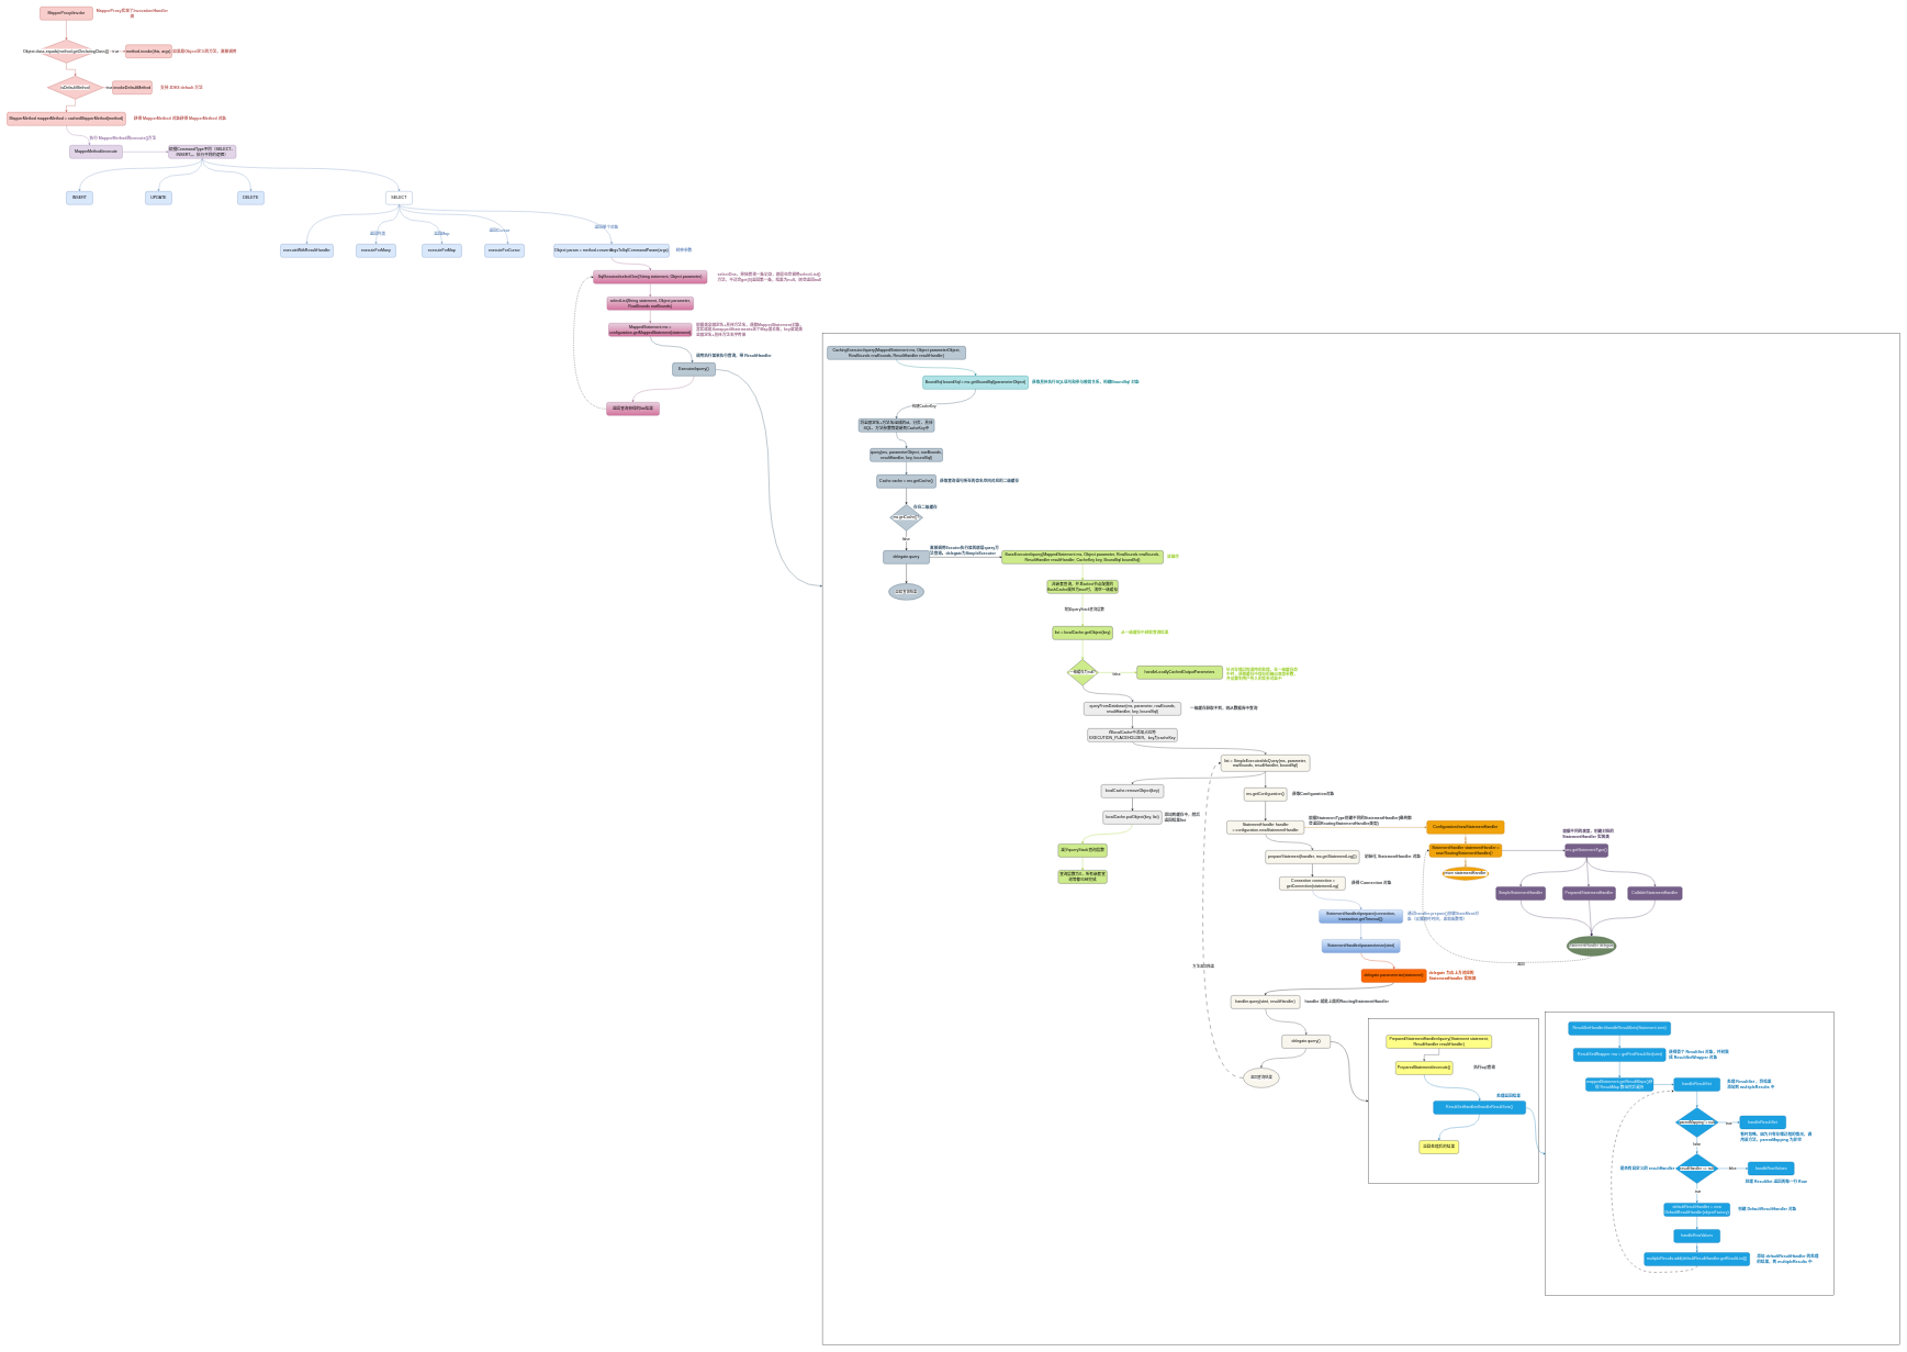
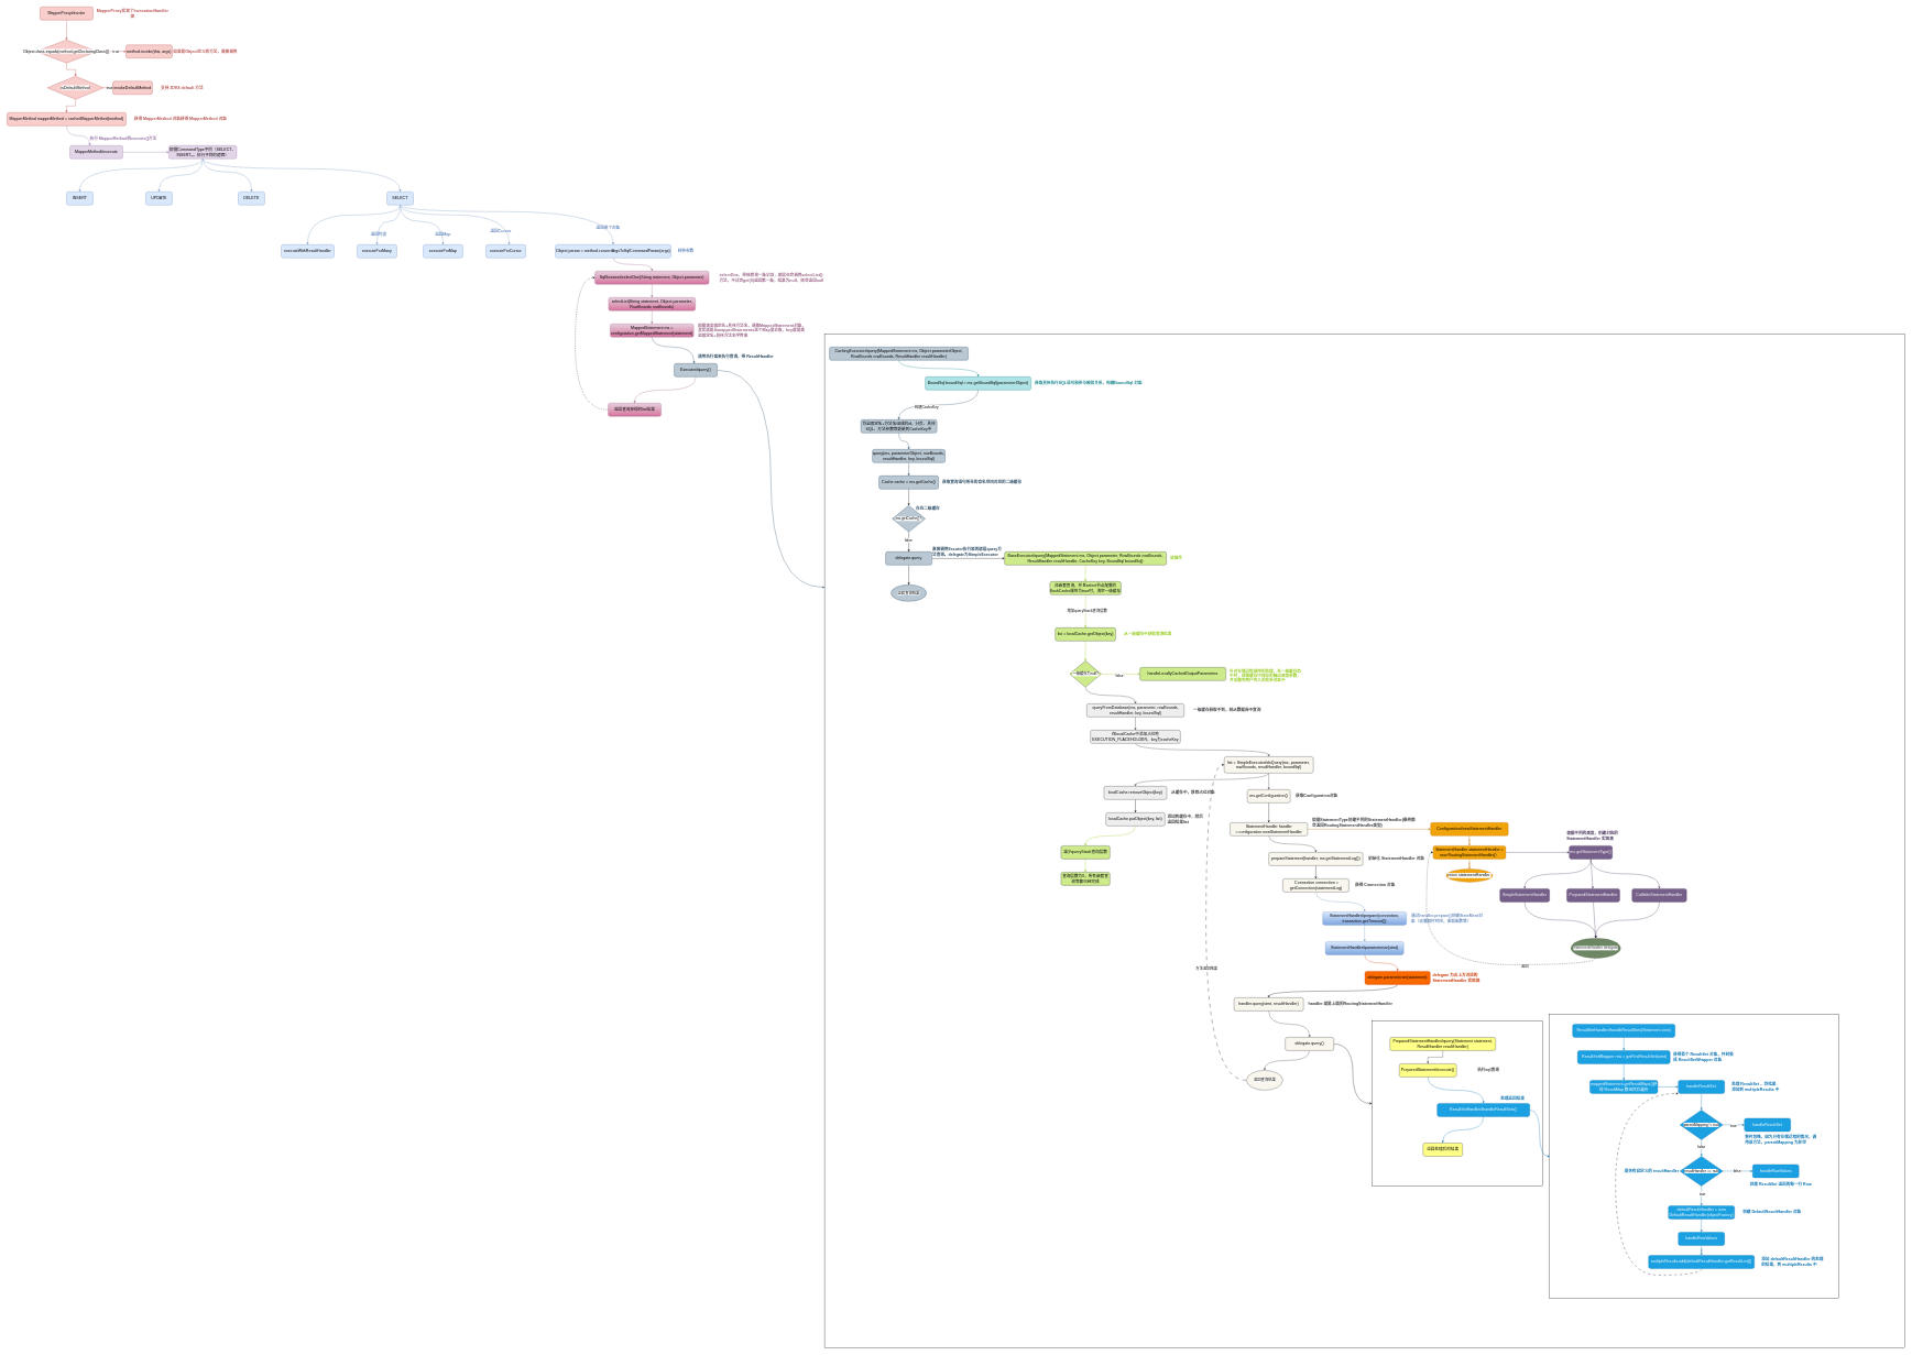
- <mxCell id="37" value="SELECT" style="rounded=1;whiteSpace=wrap;html=1;fillColor=#ffffff;strokeColor=#6c8ebf;" parent="1" vertex="1"><mxGeometry x="1171" y="580" width="80" height="40" as="geometry" /></mxCell>
+ <mxCell id="37" value="SELECT" style="rounded=1;whiteSpace=wrap;html=1;fillColor=#dae8fc;strokeColor=#6c8ebf;" parent="1" vertex="1"><mxGeometry x="1171" y="580" width="80" height="40" as="geometry" /></mxCell>
+ <mxCell id="110" value="&lt;font color=&quot;#36393d&quot;&gt;&lt;b&gt;&amp;nbsp;从缓存中，移除占位对象&lt;/b&gt;&lt;/font&gt;" style="text;html=1;align=left;verticalAlign=middle;whiteSpace=wrap;rounded=0;" parent="1" vertex="1"><mxGeometry x="3541" y="2380" width="140" height="40" as="geometry" /></mxCell>
